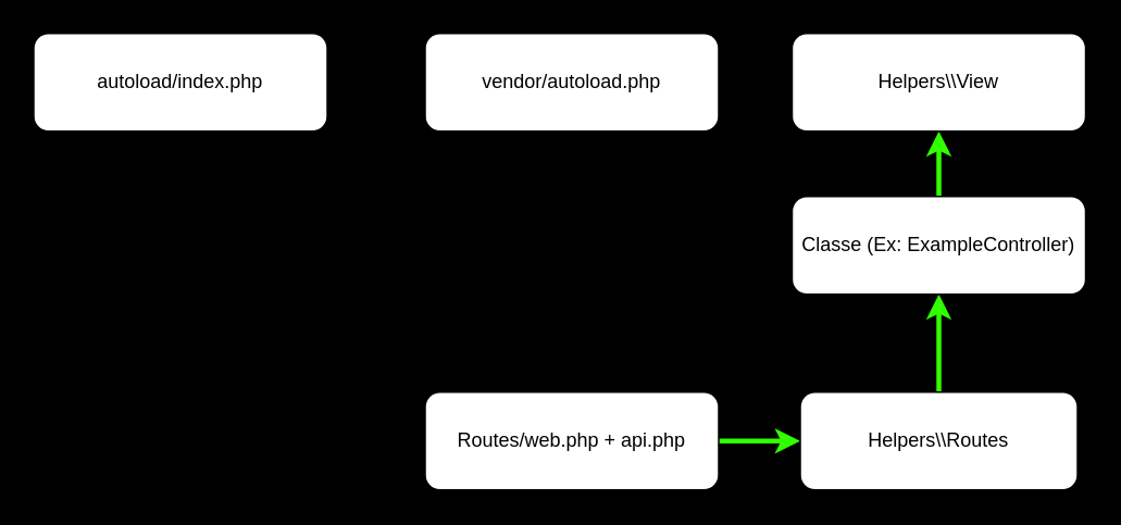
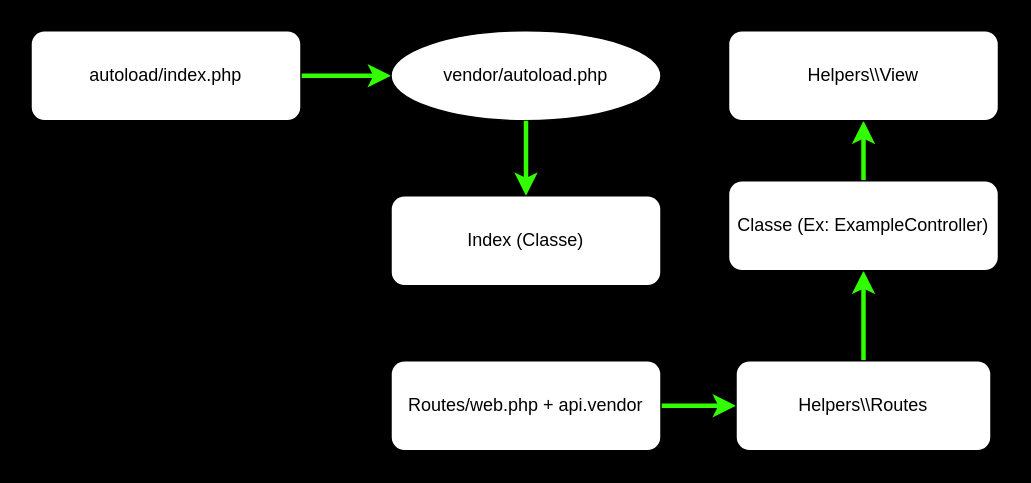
+ <mxCell id="2" value="" style="edgeStyle=none;html=1;strokeColor=#32FF00;strokeWidth=3;rounded=1;" parent="1" source="3" target="4" edge="1"><mxGeometry relative="1" as="geometry"><Array as="points" /></mxGeometry></mxCell>
- <mxCell id="4" value="vendor/autoload.php" style="rounded=1;whiteSpace=wrap;html=1;" parent="1" vertex="1"><mxGeometry x="260" y="20" width="180" height="60" as="geometry" /></mxCell>
+ <mxCell id="4" value="vendor/autoload.php" style="ellipse;whiteSpace=wrap;html=1;" parent="1" vertex="1"><mxGeometry x="260" y="20" width="180" height="60" as="geometry" /></mxCell>
+ <mxCell id="13" value="" style="edgeStyle=none;html=1;strokeColor=#32FF00;exitX=0.5;exitY=1;exitDx=0;exitDy=0;entryX=0.5;entryY=0;entryDx=0;entryDy=0;strokeWidth=3;rounded=1;" edge="1" parent="1" source="4" target="5"><mxGeometry relative="1" as="geometry"><mxPoint x="340" y="100" as="sourcePoint" /><mxPoint x="400" y="100" as="targetPoint" /><Array as="points" /></mxGeometry></mxCell>
+ <mxCell id="5" value="Index (Classe)" style="rounded=1;whiteSpace=wrap;html=1;" parent="1" vertex="1"><mxGeometry x="260" y="130" width="180" height="60" as="geometry" /></mxCell>
- <mxCell id="7" value="Routes/web.php + api.php" style="rounded=1;whiteSpace=wrap;html=1;" parent="1" vertex="1"><mxGeometry x="260" y="240" width="180" height="60" as="geometry" /></mxCell>
+ <mxCell id="7" value="Routes/web.php + api.vendor" style="rounded=1;whiteSpace=wrap;html=1;" parent="1" vertex="1"><mxGeometry x="260" y="240" width="180" height="60" as="geometry" /></mxCell>
